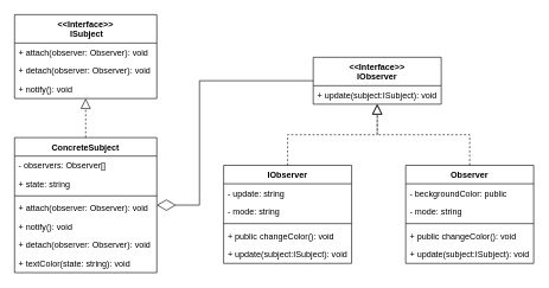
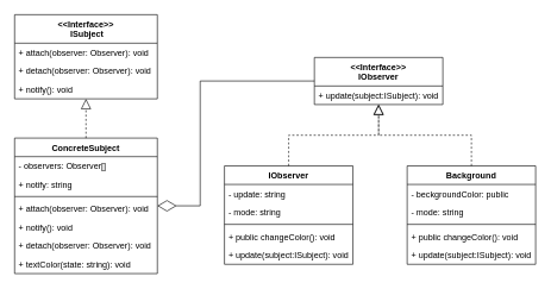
- <mxCell id="23" value="Observer" style="swimlane;fontStyle=1;align=center;verticalAlign=top;childLayout=stackLayout;horizontal=1;startSize=26;horizontalStack=0;resizeParent=1;resizeParentMax=0;resizeLast=0;collapsible=1;marginBottom=0;" parent="1" vertex="1"><mxGeometry x="570" y="232" width="180" height="138" as="geometry" /></mxCell>
+ <mxCell id="23" value="Background" style="swimlane;fontStyle=1;align=center;verticalAlign=top;childLayout=stackLayout;horizontal=1;startSize=26;horizontalStack=0;resizeParent=1;resizeParentMax=0;resizeLast=0;collapsible=1;marginBottom=0;" parent="1" vertex="1"><mxGeometry x="570" y="232" width="180" height="138" as="geometry" /></mxCell>
- <mxCell id="8" value="+ state: string" style="text;strokeColor=none;fillColor=none;align=left;verticalAlign=top;spacingLeft=4;spacingRight=4;overflow=hidden;rotatable=0;points=[[0,0.5],[1,0.5]];portConstraint=eastwest;" parent="6" vertex="1"><mxGeometry y="52" width="200" height="26" as="geometry" /></mxCell>
+ <mxCell id="8" value="+ notify: string" style="text;strokeColor=none;fillColor=none;align=left;verticalAlign=top;spacingLeft=4;spacingRight=4;overflow=hidden;rotatable=0;points=[[0,0.5],[1,0.5]];portConstraint=eastwest;" parent="6" vertex="1"><mxGeometry y="52" width="200" height="26" as="geometry" /></mxCell>
